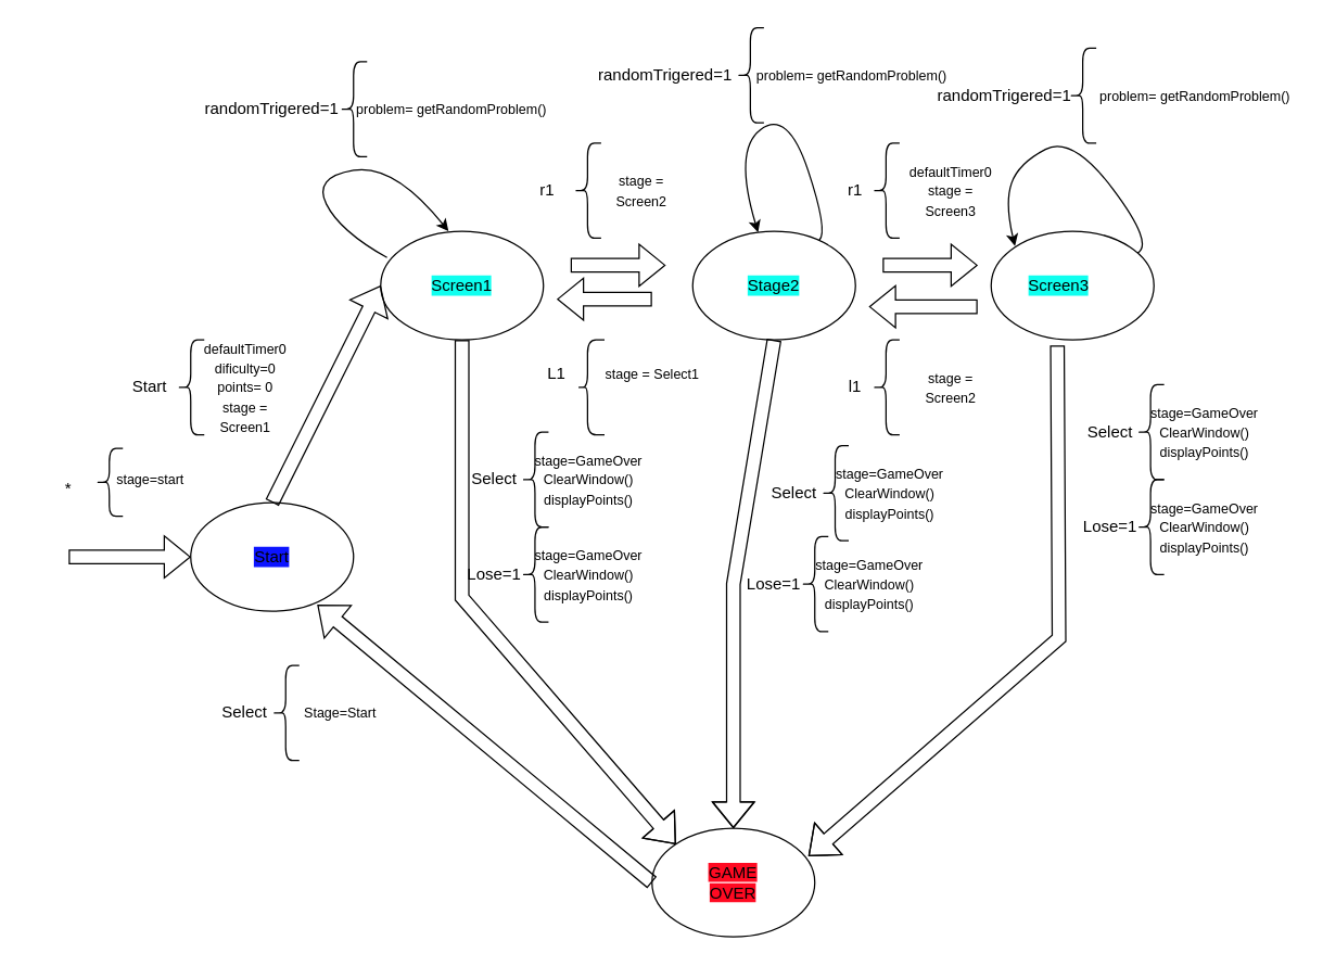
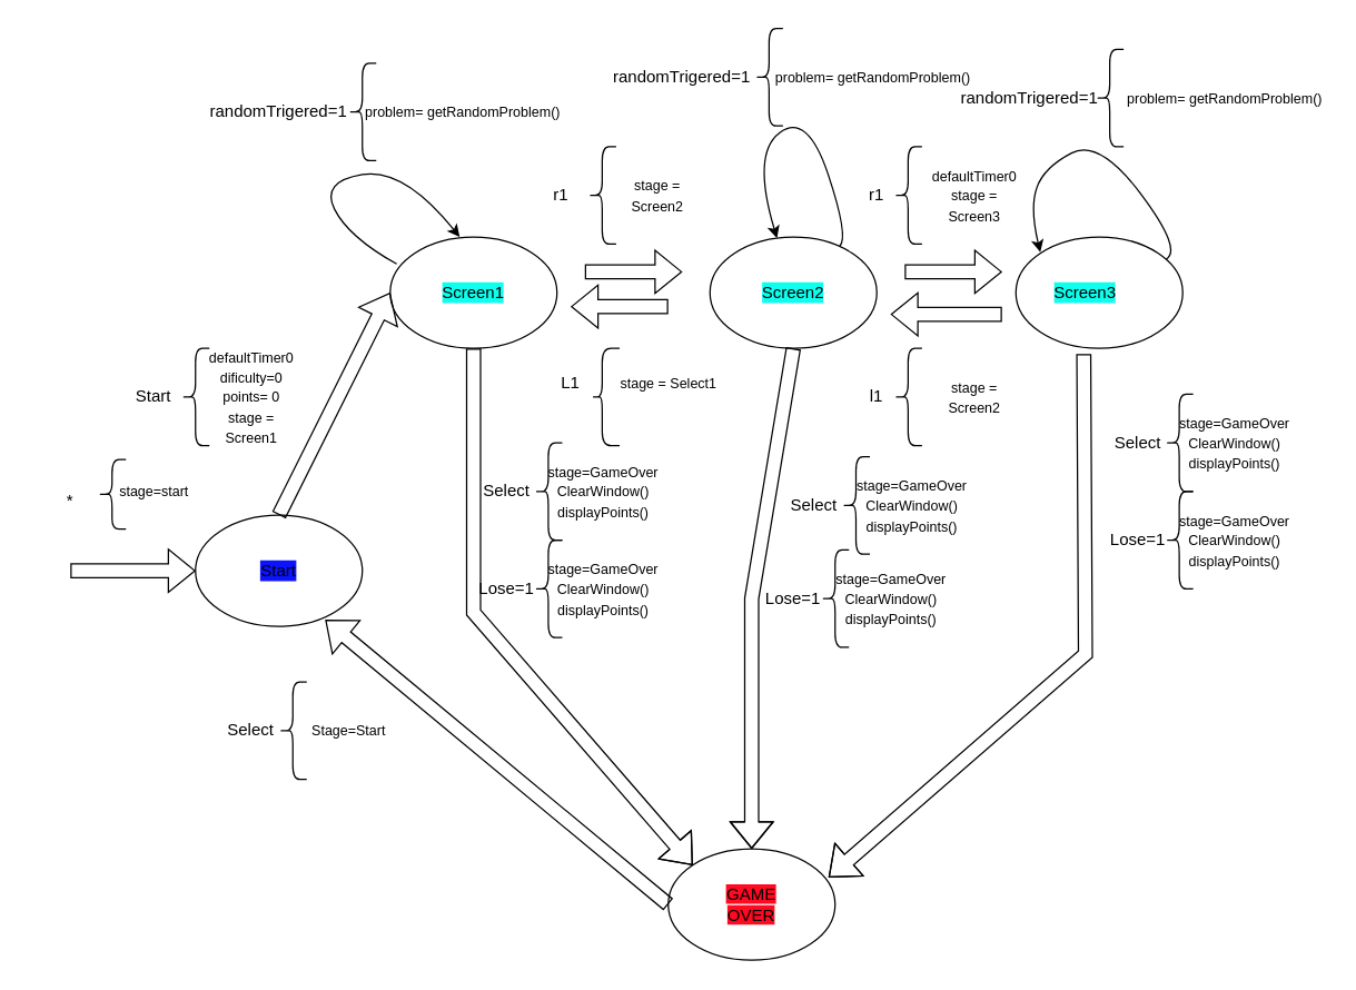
- <mxCell id="13" value="&lt;div&gt;Stage2&lt;/div&gt;" style="text;html=1;align=center;verticalAlign=middle;whiteSpace=wrap;rounded=0;labelBackgroundColor=#0FFFEF;" vertex="1" parent="1"><mxGeometry x="540" y="195" width="60" height="30" as="geometry" /></mxCell>
+ <mxCell id="13" value="&lt;div&gt;Screen2&lt;/div&gt;" style="text;html=1;align=center;verticalAlign=middle;whiteSpace=wrap;rounded=0;labelBackgroundColor=#0FFFEF;" vertex="1" parent="1"><mxGeometry x="540" y="195" width="60" height="30" as="geometry" /></mxCell>
